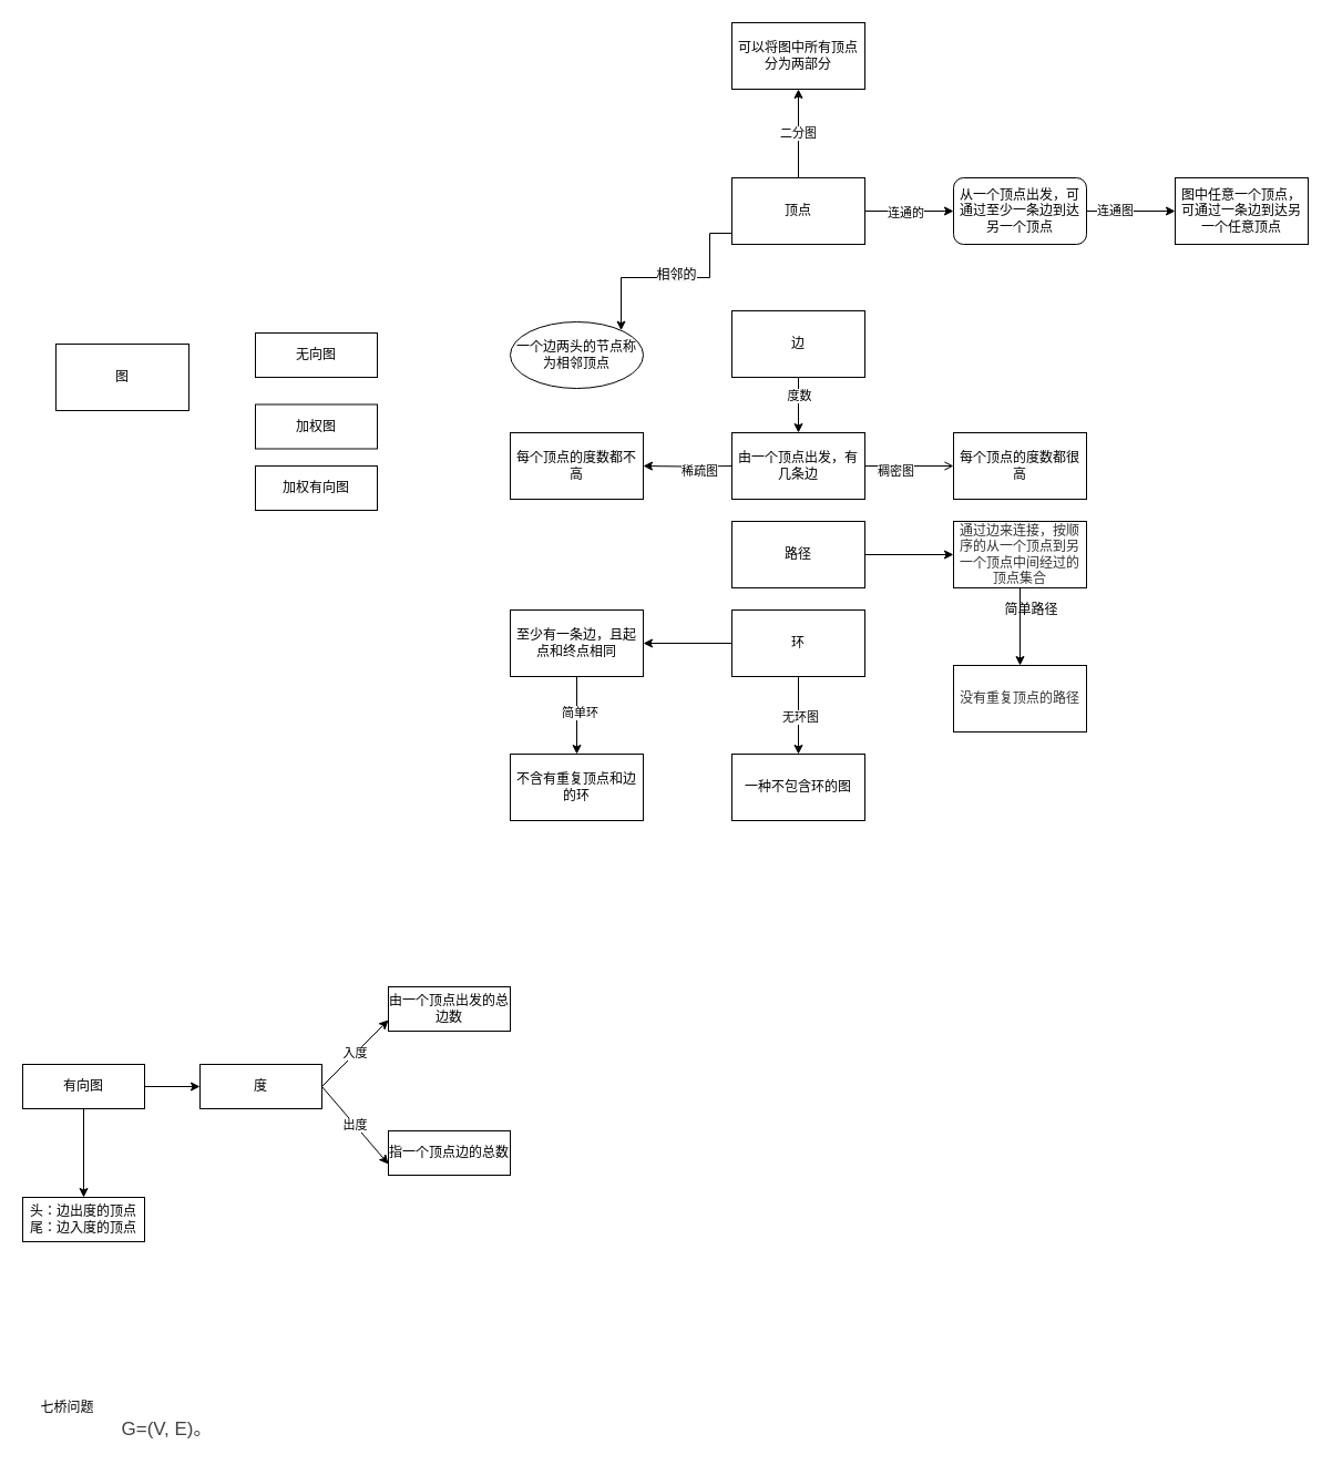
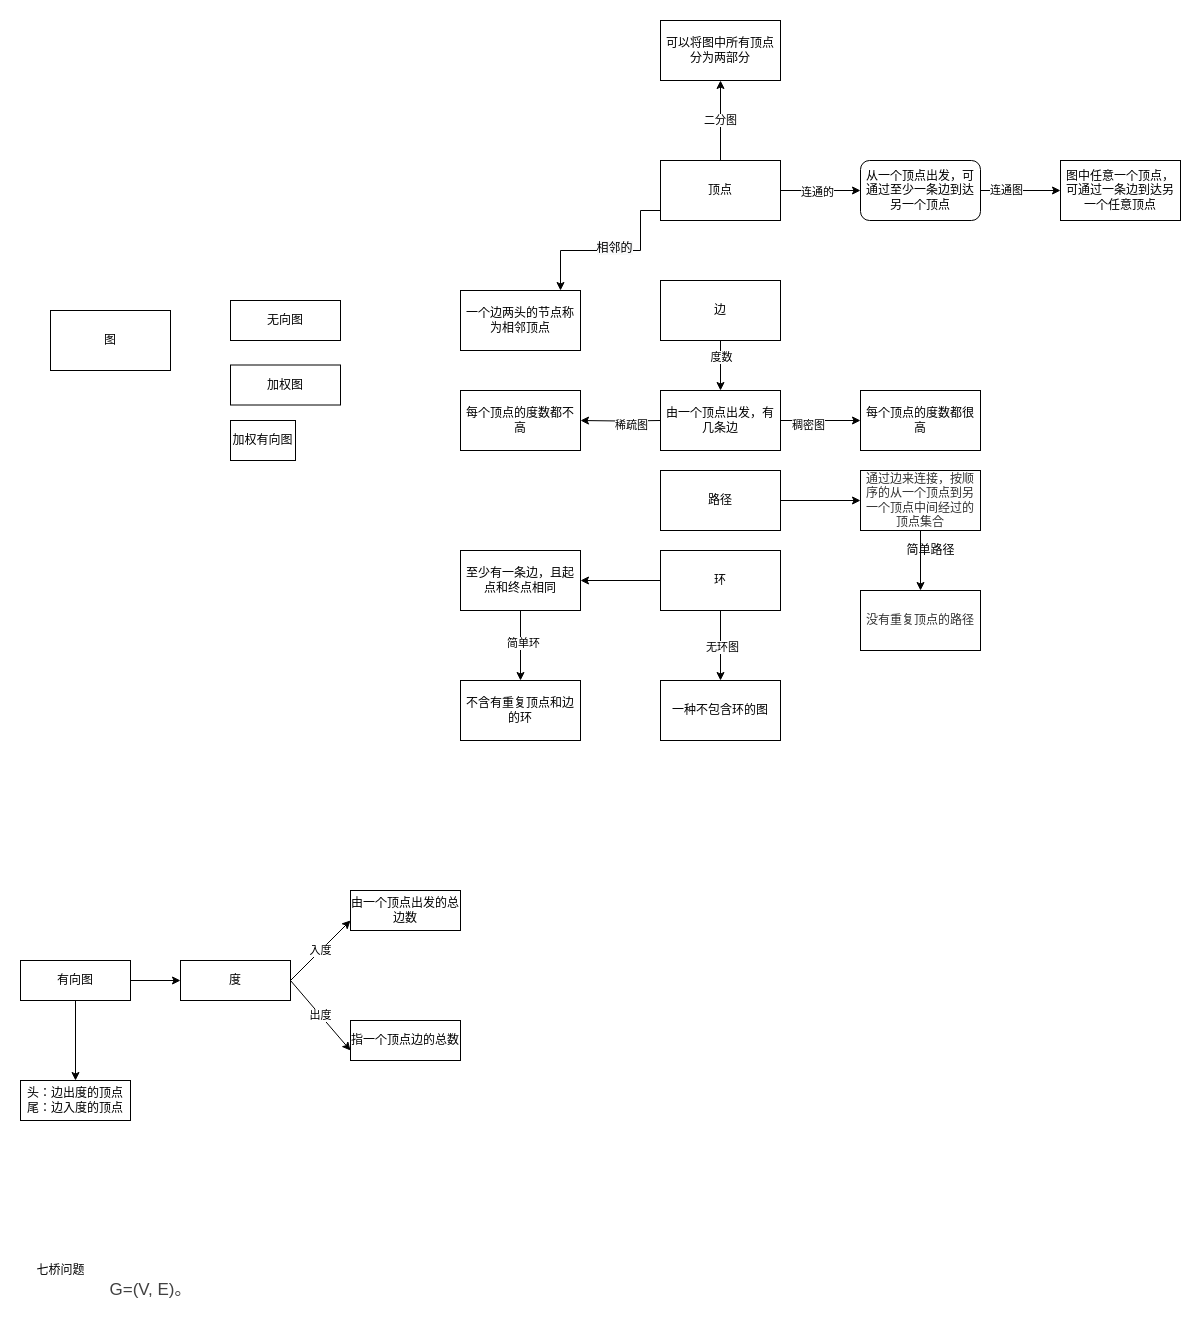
- <mxCell id="19" value="一个边两头的节点称为相邻顶点" style="ellipse;whiteSpace=wrap;html=1;" vertex="1" parent="1"><mxGeometry x="460" y="290" width="120" height="60" as="geometry" /></mxCell>
+ <mxCell id="19" value="一个边两头的节点称为相邻顶点" style="rounded=0;whiteSpace=wrap;html=1;" vertex="1" parent="1"><mxGeometry x="460" y="290" width="120" height="60" as="geometry" /></mxCell>
- <mxCell id="23" value="" style="edgeStyle=orthogonalEdgeStyle;rounded=0;orthogonalLoop=1;jettySize=auto;html=1;endArrow=open;" edge="1" parent="1" source="20" target="45"><mxGeometry relative="1" as="geometry"><mxPoint x="920" y="390" as="sourcePoint" /></mxGeometry></mxCell>
+ <mxCell id="23" value="" style="edgeStyle=orthogonalEdgeStyle;rounded=0;orthogonalLoop=1;jettySize=auto;html=1;" edge="1" parent="1" source="20" target="45"><mxGeometry relative="1" as="geometry"><mxPoint x="920" y="390" as="sourcePoint" /></mxGeometry></mxCell>
- <mxCell id="8" value="加权有向图" style="rounded=0;whiteSpace=wrap;html=1;" vertex="1" parent="1"><mxGeometry x="230" y="420" width="110" height="40" as="geometry" /></mxCell>
+ <mxCell id="8" value="加权有向图" style="rounded=0;whiteSpace=wrap;html=1;" vertex="1" parent="1"><mxGeometry x="230" y="420" width="65" height="40" as="geometry" /></mxCell>
- <mxCell id="29" value="&lt;span style=&quot;color: rgb(51 , 51 , 51) ; font-family: &amp;#34;verdana&amp;#34; , &amp;#34;arial&amp;#34; , &amp;#34;helvetica&amp;#34; , sans-serif ; text-align: left ; background-color: rgb(255 , 255 , 255)&quot;&gt;&lt;font style=&quot;font-size: 12px&quot;&gt;没有重复顶点的路径&lt;/font&gt;&lt;/span&gt;" style="rounded=0;whiteSpace=wrap;html=1;" vertex="1" parent="1"><mxGeometry x="860" y="600" width="120" height="60" as="geometry" /></mxCell>
+ <mxCell id="29" value="&lt;span style=&quot;color: rgb(51 , 51 , 51) ; font-family: &amp;#34;verdana&amp;#34; , &amp;#34;arial&amp;#34; , &amp;#34;helvetica&amp;#34; , sans-serif ; text-align: left ; background-color: rgb(255 , 255 , 255)&quot;&gt;&lt;font style=&quot;font-size: 12px&quot;&gt;没有重复顶点的路径&lt;/font&gt;&lt;/span&gt;" style="rounded=0;whiteSpace=wrap;html=1;" vertex="1" parent="1"><mxGeometry x="860" y="590" width="120" height="60" as="geometry" /></mxCell>
